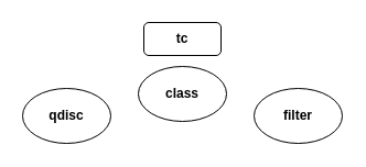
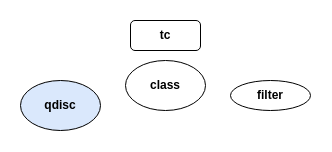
- <mxCell id="3" value="qdisc" style="ellipse;whiteSpace=wrap;html=1;fontStyle=1" vertex="1" parent="1"><mxGeometry x="20" y="80" width="80" height="50" as="geometry" /></mxCell>
+ <mxCell id="3" value="qdisc" style="ellipse;whiteSpace=wrap;html=1;fontStyle=1;fillColor=#dae8fc;" vertex="1" parent="1"><mxGeometry x="20" y="80" width="80" height="50" as="geometry" /></mxCell>
- <mxCell id="4" value="filter" style="ellipse;whiteSpace=wrap;html=1;fontStyle=1" vertex="1" parent="1"><mxGeometry x="230" y="80" width="80" height="50" as="geometry" /></mxCell>
+ <mxCell id="4" value="filter" style="ellipse;whiteSpace=wrap;html=1;fontStyle=1" vertex="1" parent="1"><mxGeometry x="230" y="80" width="80" height="30" as="geometry" /></mxCell>
